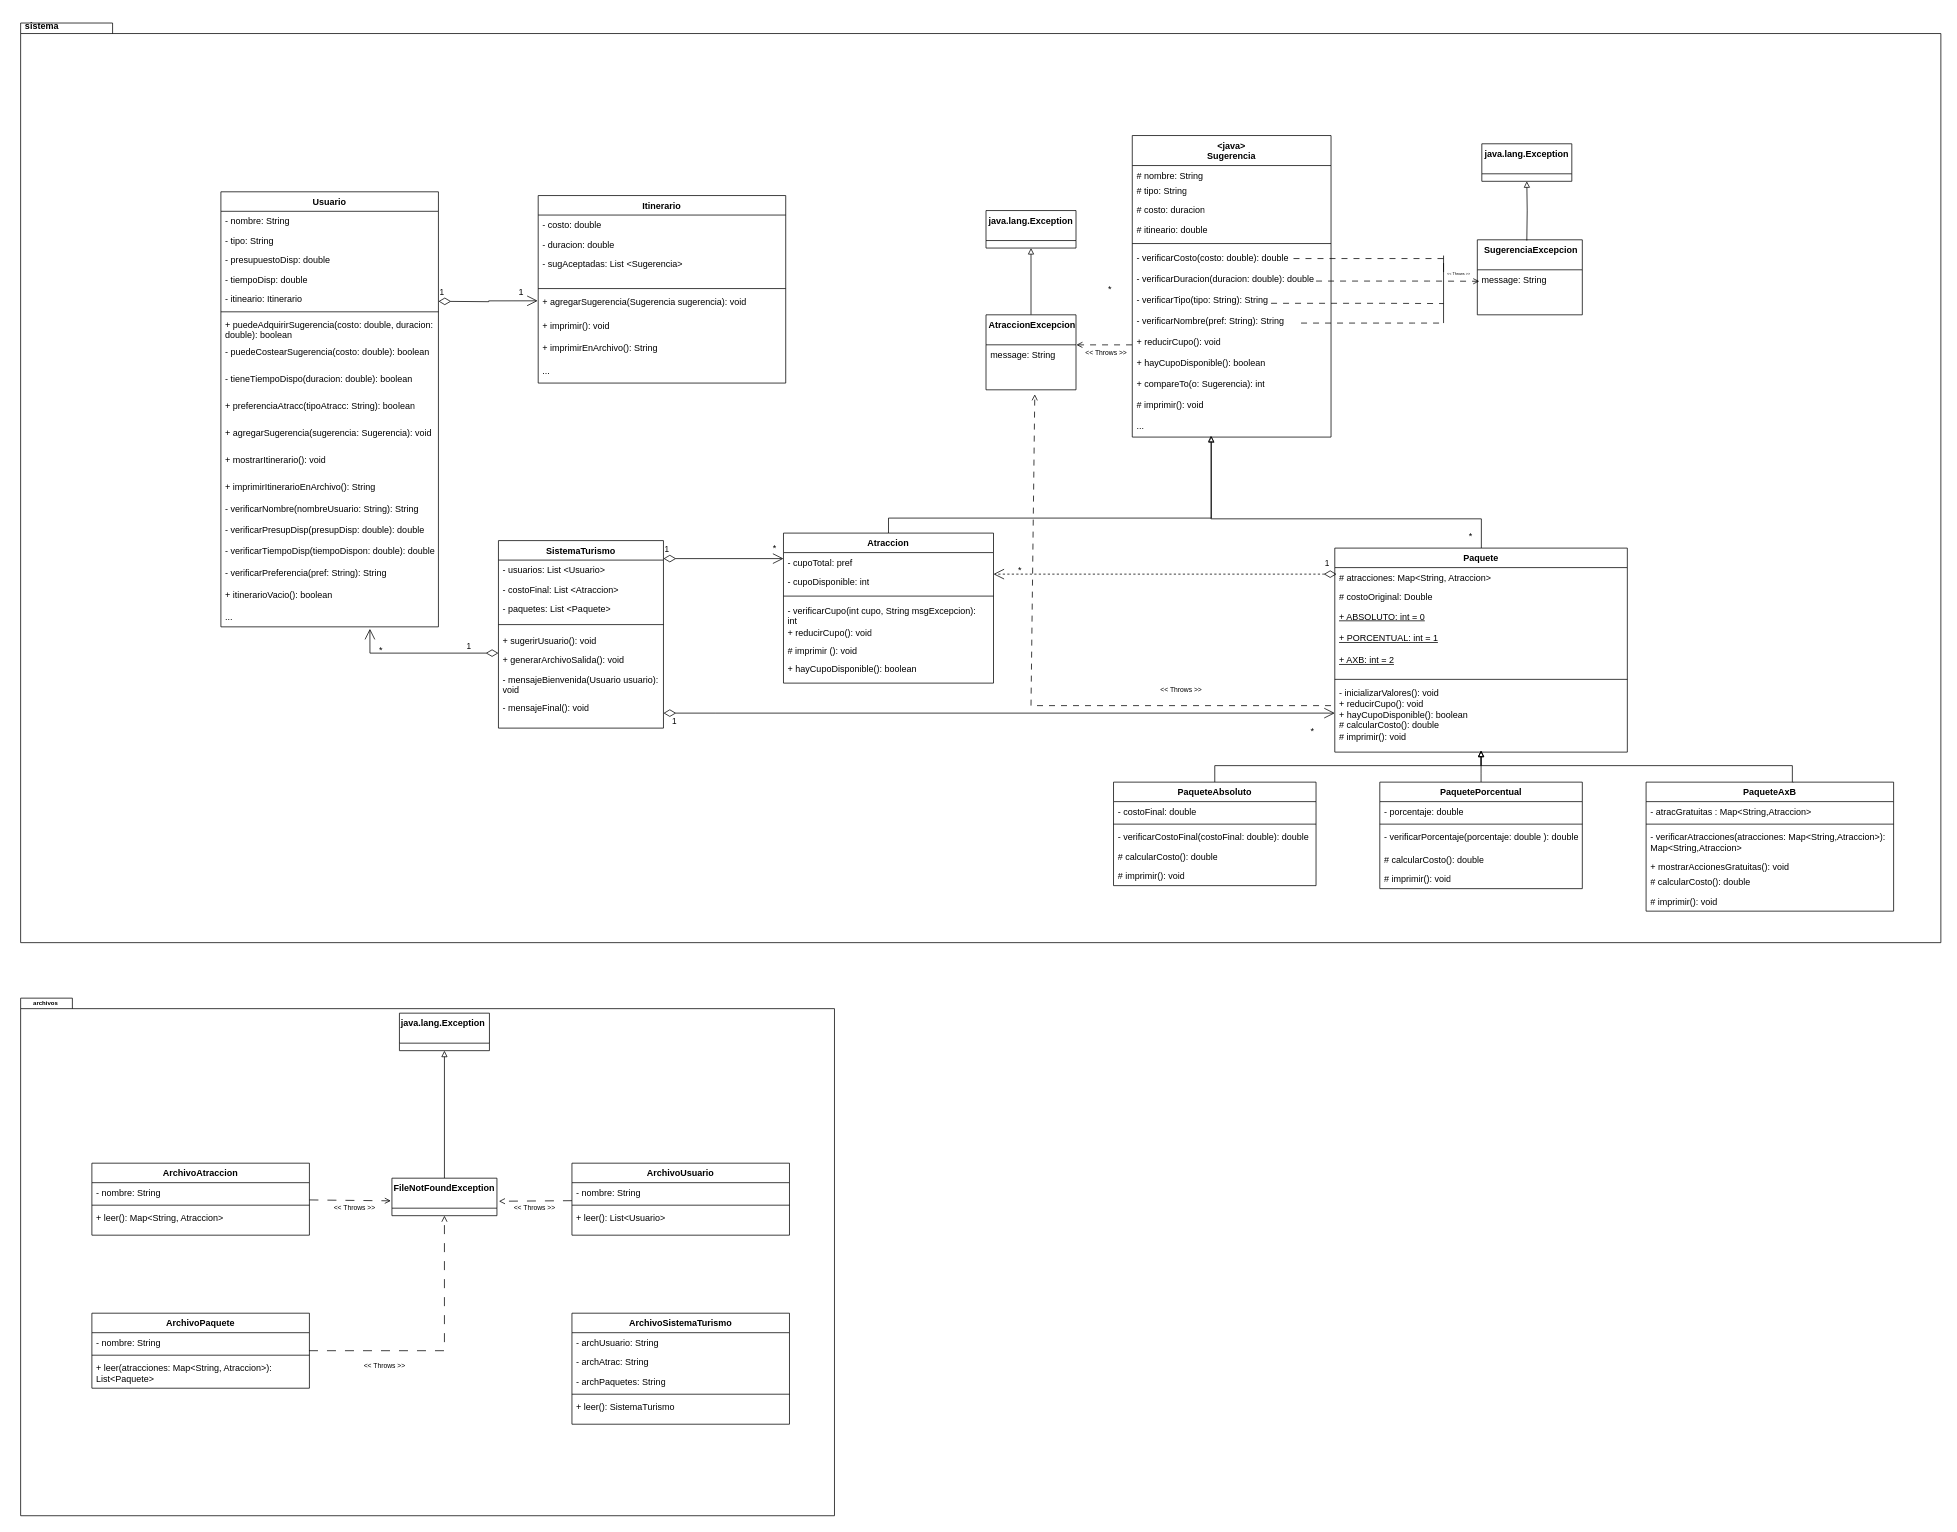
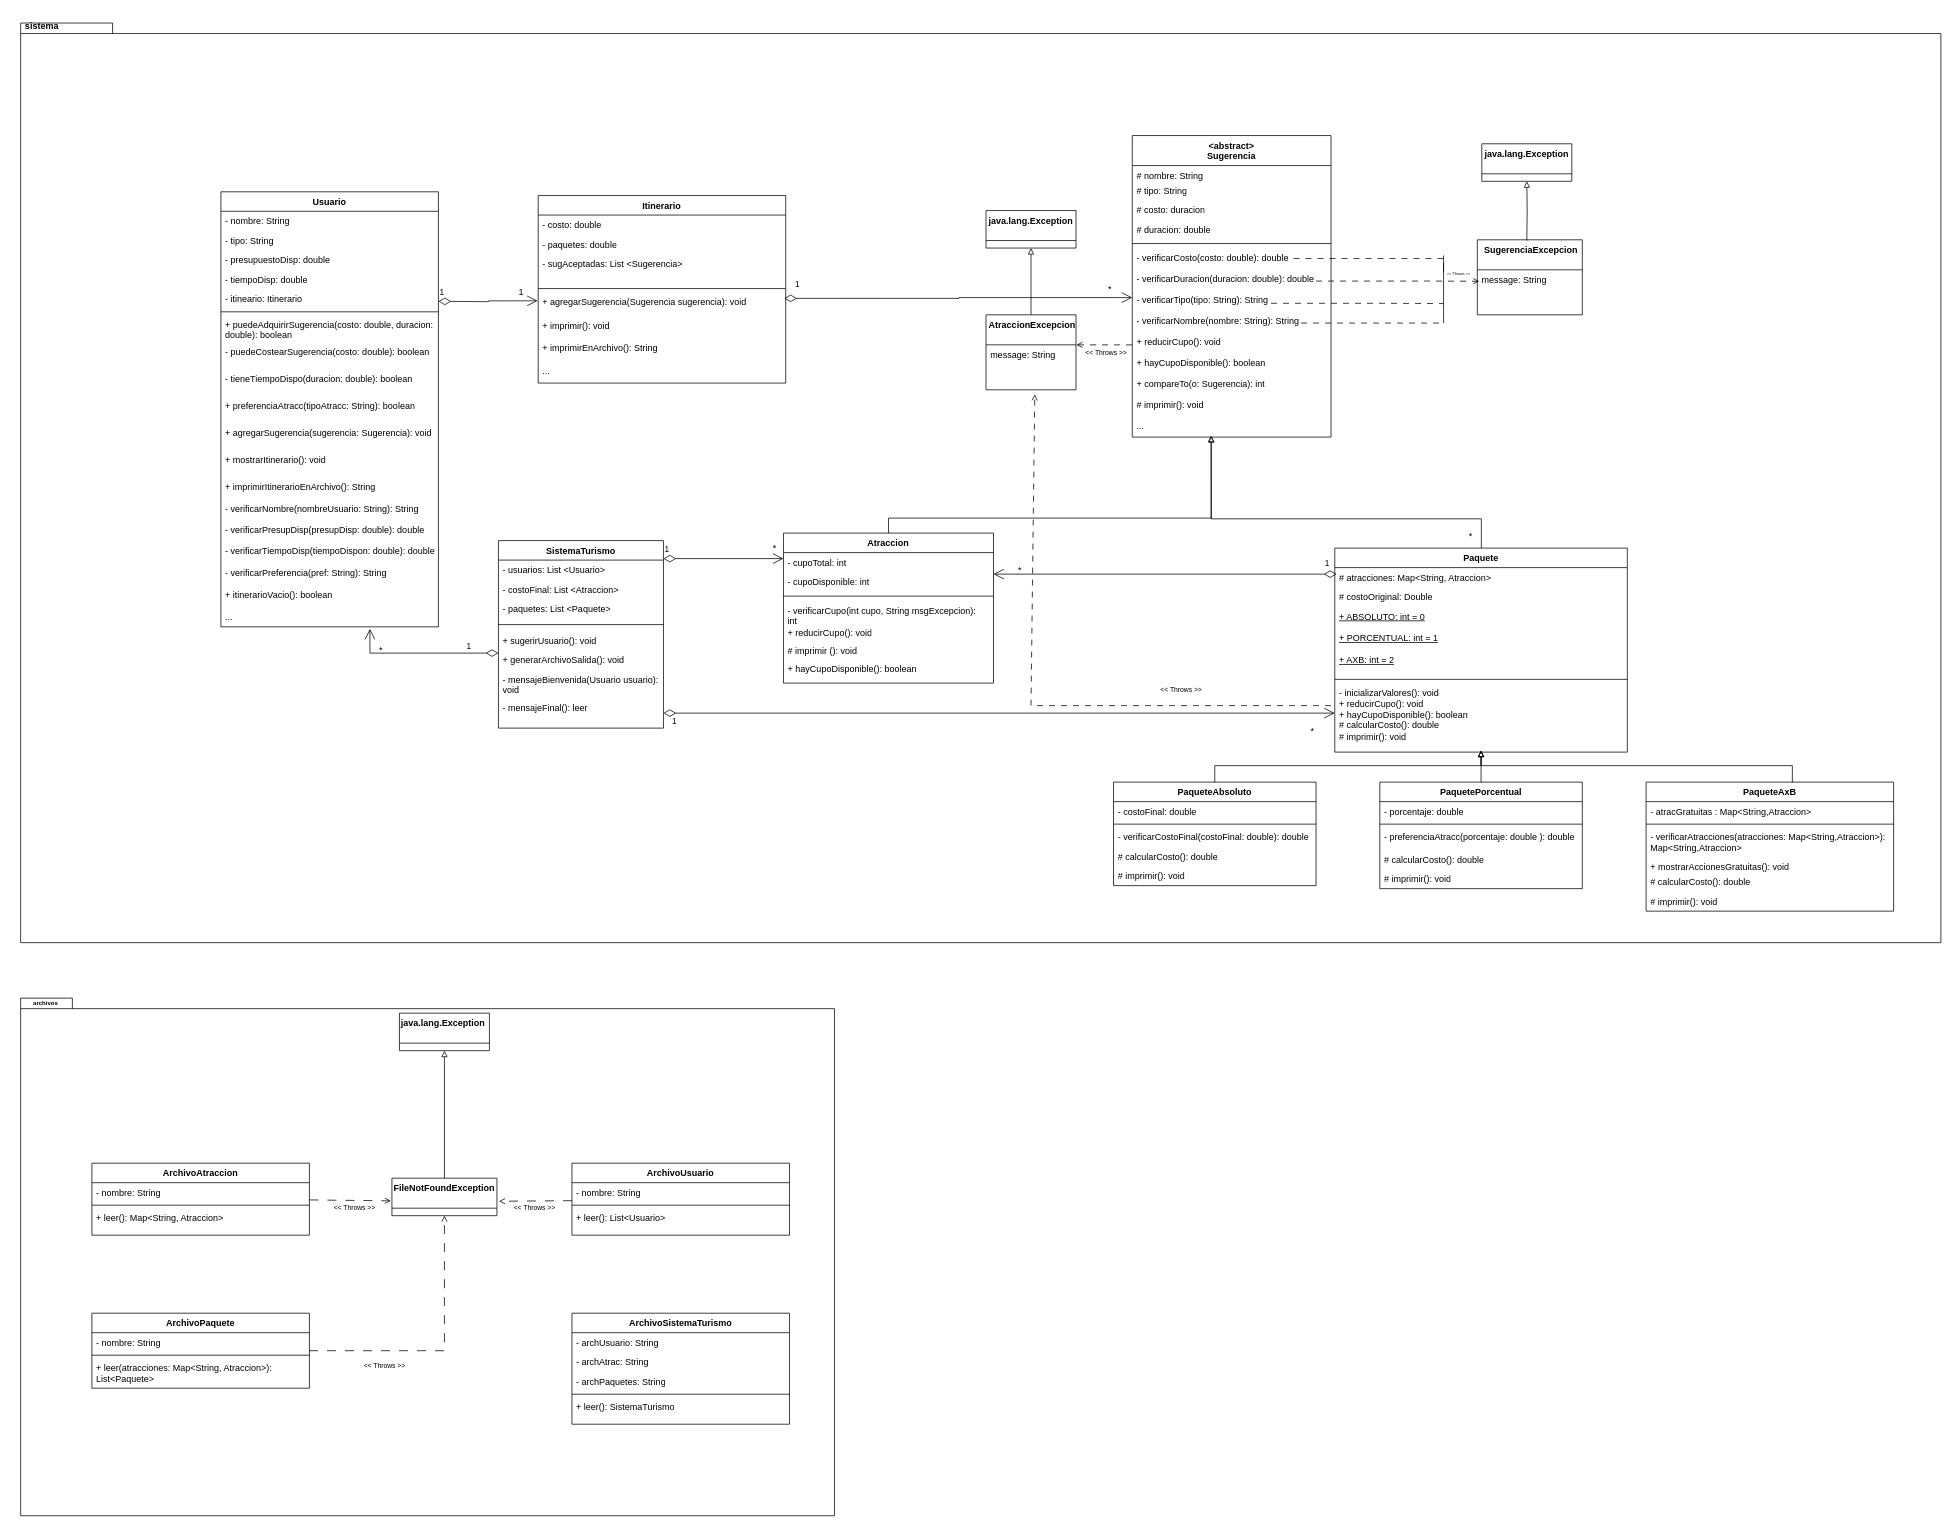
- <mxCell id="3" value="&amp;lt;java&amp;gt;&lt;br&gt;Sugerencia" style="swimlane;fontStyle=1;align=center;verticalAlign=top;childLayout=stackLayout;horizontal=1;startSize=40;horizontalStack=0;resizeParent=1;resizeParentMax=0;resizeLast=0;collapsible=1;marginBottom=0;whiteSpace=wrap;html=1;" vertex="1" parent="1"><mxGeometry x="1509" y="180" width="265" height="402" as="geometry" /></mxCell>
+ <mxCell id="3" value="&amp;lt;abstract&amp;gt;&lt;br&gt;Sugerencia" style="swimlane;fontStyle=1;align=center;verticalAlign=top;childLayout=stackLayout;horizontal=1;startSize=40;horizontalStack=0;resizeParent=1;resizeParentMax=0;resizeLast=0;collapsible=1;marginBottom=0;whiteSpace=wrap;html=1;" vertex="1" parent="1"><mxGeometry x="1509" y="180" width="265" height="402" as="geometry" /></mxCell>
- <mxCell id="7" value="# itineario: double" style="text;strokeColor=none;fillColor=none;align=left;verticalAlign=top;spacingLeft=4;spacingRight=4;overflow=hidden;rotatable=0;points=[[0,0.5],[1,0.5]];portConstraint=eastwest;whiteSpace=wrap;html=1;" vertex="1" parent="3"><mxGeometry y="112" width="265" height="26" as="geometry" /></mxCell>
+ <mxCell id="7" value="# duracion: double" style="text;strokeColor=none;fillColor=none;align=left;verticalAlign=top;spacingLeft=4;spacingRight=4;overflow=hidden;rotatable=0;points=[[0,0.5],[1,0.5]];portConstraint=eastwest;whiteSpace=wrap;html=1;" vertex="1" parent="3"><mxGeometry y="112" width="265" height="26" as="geometry" /></mxCell>
- <mxCell id="76" value="- duracion: double" style="text;strokeColor=none;fillColor=none;align=left;verticalAlign=top;spacingLeft=4;spacingRight=4;overflow=hidden;rotatable=0;points=[[0,0.5],[1,0.5]];portConstraint=eastwest;whiteSpace=wrap;html=1;" vertex="1" parent="74"><mxGeometry y="52" width="330" height="26" as="geometry" /></mxCell>
+ <mxCell id="76" value="- paquetes: double" style="text;strokeColor=none;fillColor=none;align=left;verticalAlign=top;spacingLeft=4;spacingRight=4;overflow=hidden;rotatable=0;points=[[0,0.5],[1,0.5]];portConstraint=eastwest;whiteSpace=wrap;html=1;" vertex="1" parent="74"><mxGeometry y="52" width="330" height="26" as="geometry" /></mxCell>
+ <mxCell id="55" value="1" style="endArrow=open;html=1;endSize=12;startArrow=diamondThin;startSize=14;startFill=0;edgeStyle=orthogonalEdgeStyle;align=left;verticalAlign=bottom;rounded=0;exitX=0.994;exitY=0.283;exitDx=0;exitDy=0;exitPerimeter=0;entryX=0;entryY=0.358;entryDx=0;entryDy=0;entryPerimeter=0;" edge="1" parent="1" source="79" target="11"><mxGeometry x="-0.943" y="10" relative="1" as="geometry"><mxPoint x="1054" y="400" as="sourcePoint" /><mxPoint x="1414" y="400" as="targetPoint" /><Array as="points" /><mxPoint as="offset" /></mxGeometry></mxCell>
- <mxCell id="12" value="- verificarNombre(pref: String): String" style="text;strokeColor=none;fillColor=none;align=left;verticalAlign=top;spacingLeft=4;spacingRight=4;overflow=hidden;rotatable=0;points=[[0,0.5],[1,0.5]];portConstraint=eastwest;whiteSpace=wrap;html=1;" vertex="1" parent="3"><mxGeometry y="234" width="265" height="28" as="geometry" /></mxCell>
+ <mxCell id="12" value="- verificarNombre(nombre: String): String" style="text;strokeColor=none;fillColor=none;align=left;verticalAlign=top;spacingLeft=4;spacingRight=4;overflow=hidden;rotatable=0;points=[[0,0.5],[1,0.5]];portConstraint=eastwest;whiteSpace=wrap;html=1;" vertex="1" parent="3"><mxGeometry y="234" width="265" height="28" as="geometry" /></mxCell>
- <mxCell id="62" value="- cupoTotal: pref&amp;nbsp;" style="text;strokeColor=none;fillColor=none;align=left;verticalAlign=top;spacingLeft=4;spacingRight=4;overflow=hidden;rotatable=0;points=[[0,0.5],[1,0.5]];portConstraint=eastwest;whiteSpace=wrap;html=1;" vertex="1" parent="61"><mxGeometry y="26" width="280" height="26" as="geometry" /></mxCell>
+ <mxCell id="62" value="- cupoTotal: int&amp;nbsp;" style="text;strokeColor=none;fillColor=none;align=left;verticalAlign=top;spacingLeft=4;spacingRight=4;overflow=hidden;rotatable=0;points=[[0,0.5],[1,0.5]];portConstraint=eastwest;whiteSpace=wrap;html=1;" vertex="1" parent="61"><mxGeometry y="26" width="280" height="26" as="geometry" /></mxCell>
- <mxCell id="147" value="1" style="endArrow=open;html=1;endSize=12;startArrow=diamondThin;startSize=14;startFill=0;edgeStyle=orthogonalEdgeStyle;align=left;verticalAlign=bottom;rounded=0;exitX=0.006;exitY=0.335;exitDx=0;exitDy=0;exitPerimeter=0;dashed=1;" edge="1" parent="1" source="84" target="63"><mxGeometry x="-0.924" y="-5" relative="1" as="geometry"><mxPoint x="1399" y="770" as="sourcePoint" /><mxPoint x="1559" y="770" as="targetPoint" /><Array as="points"><mxPoint x="1764" y="765" /><mxPoint x="1764" y="765" /></Array><mxPoint as="offset" /></mxGeometry></mxCell>
+ <mxCell id="147" value="1" style="endArrow=open;html=1;endSize=12;startArrow=diamondThin;startSize=14;startFill=0;edgeStyle=orthogonalEdgeStyle;align=left;verticalAlign=bottom;rounded=0;exitX=0.006;exitY=0.335;exitDx=0;exitDy=0;exitPerimeter=0;" edge="1" parent="1" source="84" target="63"><mxGeometry x="-0.924" y="-5" relative="1" as="geometry"><mxPoint x="1399" y="770" as="sourcePoint" /><mxPoint x="1559" y="770" as="targetPoint" /><Array as="points"><mxPoint x="1764" y="765" /><mxPoint x="1764" y="765" /></Array><mxPoint as="offset" /></mxGeometry></mxCell>
- <mxCell id="37" value="- mensajeFinal(): void" style="text;strokeColor=none;fillColor=none;align=left;verticalAlign=top;spacingLeft=4;spacingRight=4;overflow=hidden;rotatable=0;points=[[0,0.5],[1,0.5]];portConstraint=eastwest;whiteSpace=wrap;html=1;" vertex="1" parent="29"><mxGeometry y="210" width="220" height="40" as="geometry" /></mxCell>
+ <mxCell id="37" value="- mensajeFinal(): leer" style="text;strokeColor=none;fillColor=none;align=left;verticalAlign=top;spacingLeft=4;spacingRight=4;overflow=hidden;rotatable=0;points=[[0,0.5],[1,0.5]];portConstraint=eastwest;whiteSpace=wrap;html=1;" vertex="1" parent="29"><mxGeometry y="210" width="220" height="40" as="geometry" /></mxCell>
- <mxCell id="93" value="- verificarPorcentaje(porcentaje: double ): double" style="text;strokeColor=none;fillColor=none;align=left;verticalAlign=top;spacingLeft=4;spacingRight=4;overflow=hidden;rotatable=0;points=[[0,0.5],[1,0.5]];portConstraint=eastwest;whiteSpace=wrap;html=1;" vertex="1" parent="90"><mxGeometry y="60" width="270" height="30" as="geometry" /></mxCell>
+ <mxCell id="93" value="- preferenciaAtracc(porcentaje: double ): double" style="text;strokeColor=none;fillColor=none;align=left;verticalAlign=top;spacingLeft=4;spacingRight=4;overflow=hidden;rotatable=0;points=[[0,0.5],[1,0.5]];portConstraint=eastwest;whiteSpace=wrap;html=1;" vertex="1" parent="90"><mxGeometry y="60" width="270" height="30" as="geometry" /></mxCell>
